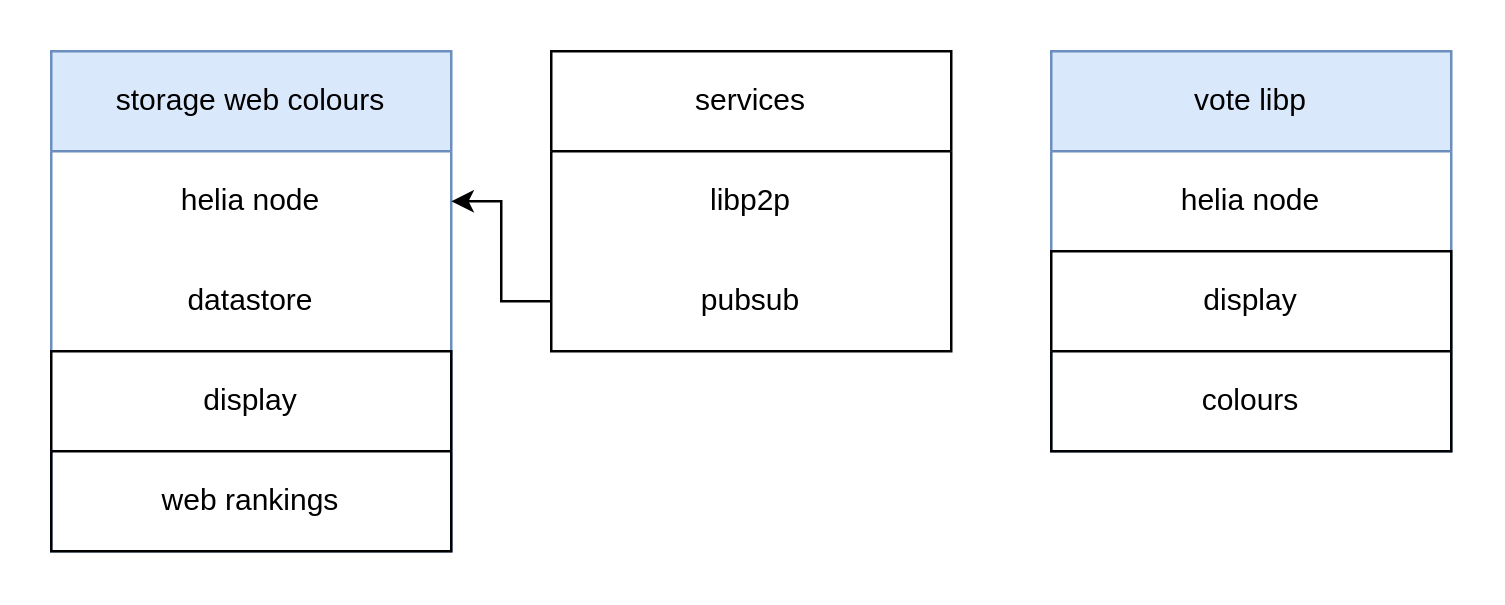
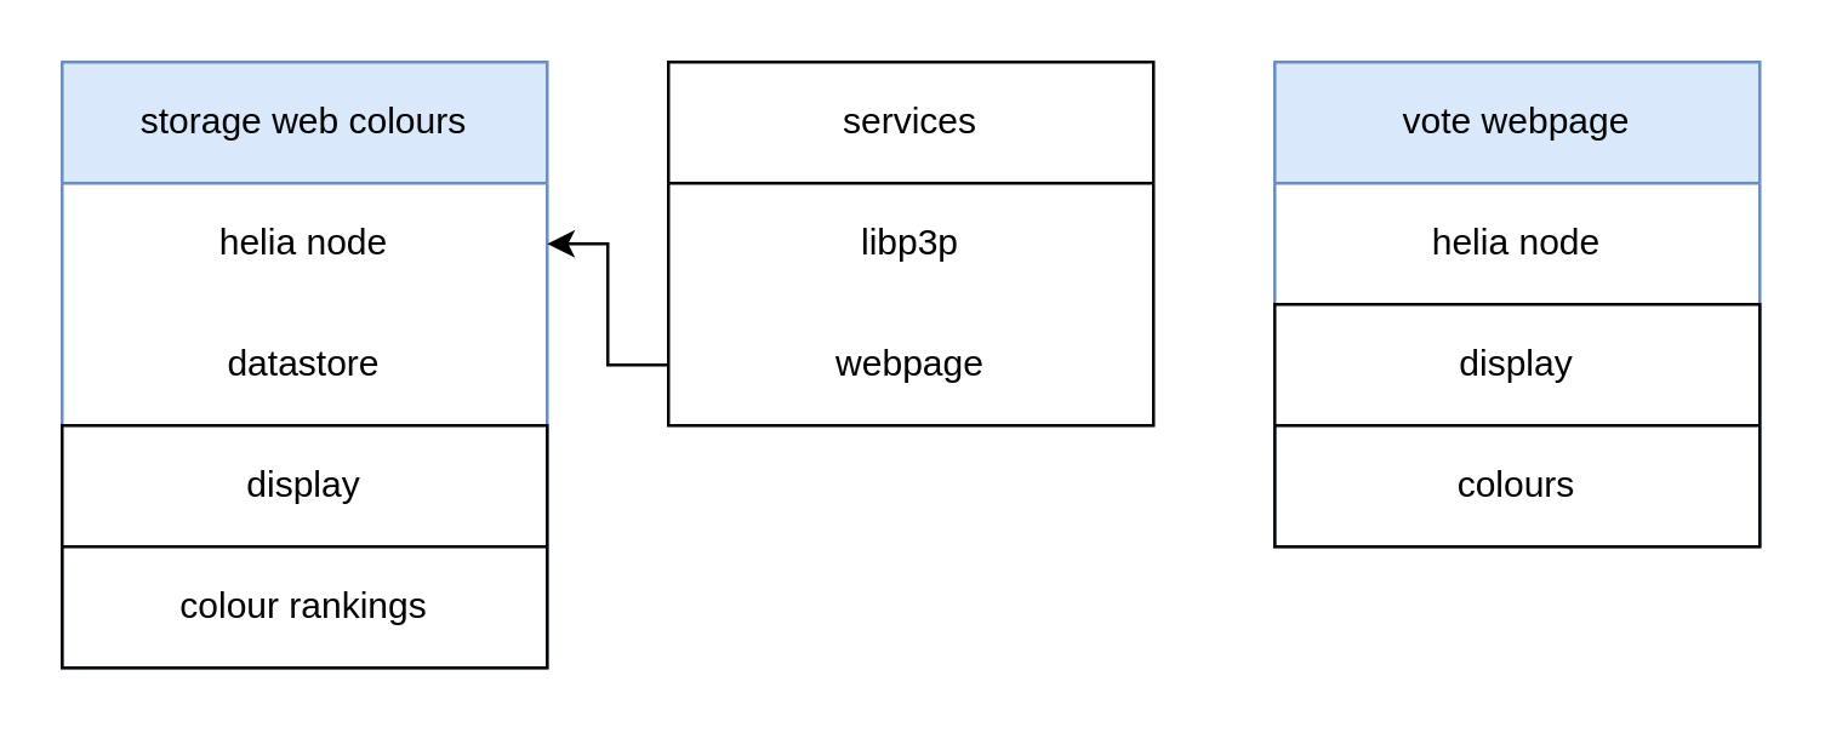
- <mxCell id="7" value="vote libp" style="swimlane;fontStyle=0;childLayout=stackLayout;horizontal=1;startSize=40;horizontalStack=0;resizeParent=1;resizeParentMax=0;resizeLast=0;collapsible=1;marginBottom=0;whiteSpace=wrap;html=1;rounded=0;fillColor=#dae8fc;strokeColor=#6c8ebf;" vertex="1" parent="1"><mxGeometry x="420" y="20" width="160" height="160" as="geometry"><mxRectangle x="280" y="320" width="160" height="40" as="alternateBounds" /></mxGeometry></mxCell>
+ <mxCell id="7" value="vote webpage" style="swimlane;fontStyle=0;childLayout=stackLayout;horizontal=1;startSize=40;horizontalStack=0;resizeParent=1;resizeParentMax=0;resizeLast=0;collapsible=1;marginBottom=0;whiteSpace=wrap;html=1;rounded=0;fillColor=#dae8fc;strokeColor=#6c8ebf;" vertex="1" parent="1"><mxGeometry x="420" y="20" width="160" height="160" as="geometry"><mxRectangle x="280" y="320" width="160" height="40" as="alternateBounds" /></mxGeometry></mxCell>
- <mxCell id="12" value="libp2p" style="text;html=1;strokeColor=none;fillColor=none;align=center;verticalAlign=middle;whiteSpace=wrap;rounded=0;" vertex="1" parent="11"><mxGeometry y="40" width="160" height="40" as="geometry" /></mxCell>
+ <mxCell id="12" value="libp3p" style="text;html=1;strokeColor=none;fillColor=none;align=center;verticalAlign=middle;whiteSpace=wrap;rounded=0;" vertex="1" parent="11"><mxGeometry y="40" width="160" height="40" as="geometry" /></mxCell>
- <mxCell id="13" value="pubsub" style="text;html=1;strokeColor=none;fillColor=none;align=center;verticalAlign=middle;whiteSpace=wrap;rounded=0;" vertex="1" parent="11"><mxGeometry y="80" width="160" height="40" as="geometry" /></mxCell>
+ <mxCell id="13" value="webpage" style="text;html=1;strokeColor=none;fillColor=none;align=center;verticalAlign=middle;whiteSpace=wrap;rounded=0;" vertex="1" parent="11"><mxGeometry y="80" width="160" height="40" as="geometry" /></mxCell>
- <mxCell id="6" value="web rankings" style="text;html=1;strokeColor=none;fillColor=none;align=center;verticalAlign=middle;whiteSpace=wrap;rounded=0;" vertex="1" parent="5"><mxGeometry y="40" width="160" height="40" as="geometry" /></mxCell>
+ <mxCell id="6" value="colour rankings" style="text;html=1;strokeColor=none;fillColor=none;align=center;verticalAlign=middle;whiteSpace=wrap;rounded=0;" vertex="1" parent="5"><mxGeometry y="40" width="160" height="40" as="geometry" /></mxCell>
